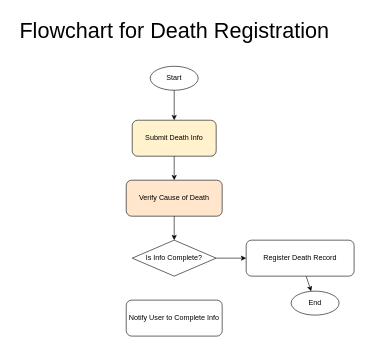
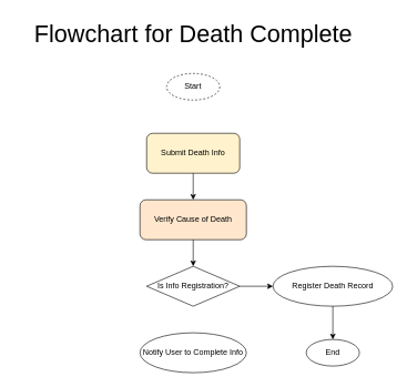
- <mxCell id="15" value="&lt;font style=&quot;font-size: 36px;&quot;&gt;Flowchart for Death Registration&lt;/font&gt;" style="text;html=1;align=center;verticalAlign=middle;resizable=0;points=[];autosize=1;strokeColor=none;fillColor=none;" vertex="1" parent="1"><mxGeometry x="20" y="20" width="540" height="60" as="geometry" /></mxCell>
+ <mxCell id="15" value="&lt;font style=&quot;font-size: 36px;&quot;&gt;Flowchart for Death Complete&lt;/font&gt;" style="text;html=1;align=center;verticalAlign=middle;resizable=0;points=[];autosize=1;strokeColor=none;fillColor=none;" vertex="1" parent="1"><mxGeometry x="20" y="20" width="540" height="60" as="geometry" /></mxCell>
- <mxCell id="2" value="Start" style="ellipse;whiteSpace=wrap;html=1;aspect=fixed;" parent="1" vertex="1"><mxGeometry x="250" y="110" width="80" height="40" as="geometry" /></mxCell>
+ <mxCell id="2" value="Start" style="ellipse;whiteSpace=wrap;html=1;aspect=fixed;dashed=1;" parent="1" vertex="1"><mxGeometry x="250" y="110" width="80" height="40" as="geometry" /></mxCell>
- <mxCell id="9" parent="1" source="2" target="3" edge="1"><mxGeometry relative="1" as="geometry" /></mxCell>
- <mxCell id="5" value="Is Info Complete?" style="rhombus;whiteSpace=wrap;html=1;" parent="1" vertex="1"><mxGeometry x="220" y="400" width="140" height="60" as="geometry" /></mxCell>
+ <mxCell id="5" value="Is Info Registration?" style="rhombus;whiteSpace=wrap;html=1;" parent="1" vertex="1"><mxGeometry x="220" y="400" width="140" height="60" as="geometry" /></mxCell>
- <mxCell id="6" value="Register Death Record" style="rounded=1;whiteSpace=wrap;html=1;" parent="1" vertex="1"><mxGeometry x="410" y="400" width="180" height="60" as="geometry" /></mxCell>
+ <mxCell id="6" value="Register Death Record" style="ellipse;whiteSpace=wrap;html=1;" parent="1" vertex="1"><mxGeometry x="410" y="400" width="180" height="60" as="geometry" /></mxCell>
- <mxCell id="8" value="End" style="ellipse;whiteSpace=wrap;html=1;aspect=fixed;" parent="1" vertex="1"><mxGeometry x="485" y="485" width="80" height="40" as="geometry" /></mxCell>
+ <mxCell id="8" value="End" style="ellipse;whiteSpace=wrap;html=1;aspect=fixed;" parent="1" vertex="1"><mxGeometry x="460" y="510" width="80" height="40" as="geometry" /></mxCell>
- <mxCell id="7" value="Notify User to Complete Info" style="rounded=1;whiteSpace=wrap;html=1;" parent="1" vertex="1"><mxGeometry x="210" y="500" width="160" height="60" as="geometry" /></mxCell>
+ <mxCell id="7" value="Notify User to Complete Info" style="ellipse;whiteSpace=wrap;html=1;" parent="1" vertex="1"><mxGeometry x="210" y="500" width="160" height="60" as="geometry" /></mxCell>
